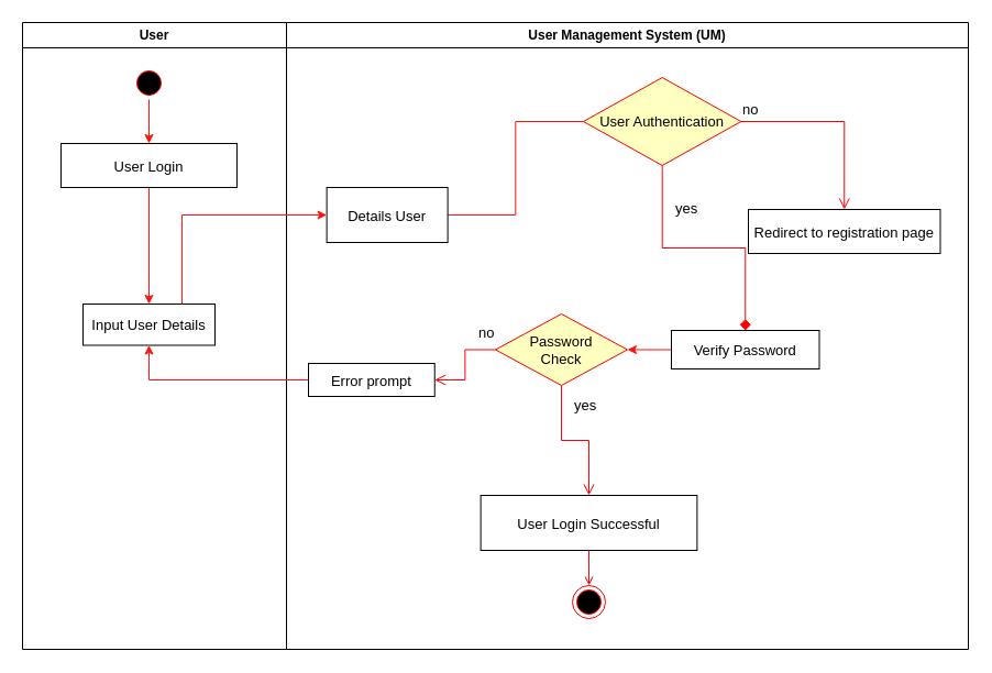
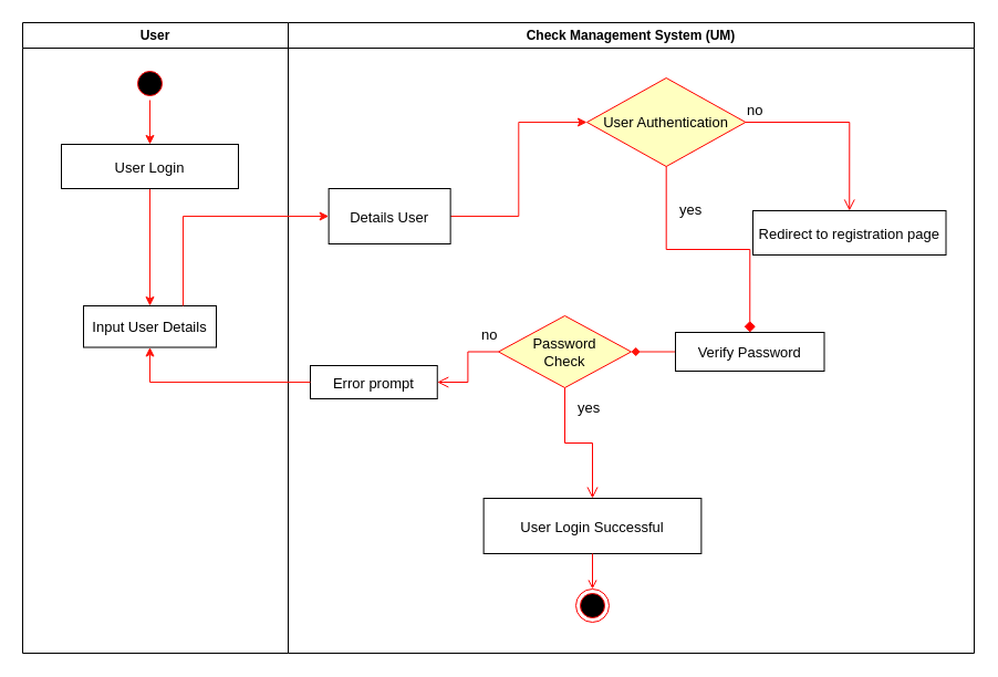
- <mxCell id="8" value="User Management System (UM)" style="swimlane;whiteSpace=wrap" vertex="1" parent="1"><mxGeometry x="260" y="20" width="620" height="570" as="geometry" /></mxCell>
+ <mxCell id="8" value="Check Management System (UM)" style="swimlane;whiteSpace=wrap" vertex="1" parent="1"><mxGeometry x="260" y="20" width="620" height="570" as="geometry" /></mxCell>
- <mxCell id="9" style="edgeStyle=orthogonalEdgeStyle;rounded=0;orthogonalLoop=1;jettySize=auto;html=1;exitX=1;exitY=0.5;exitDx=0;exitDy=0;entryX=0;entryY=0.5;entryDx=0;entryDy=0;fontSize=13;strokeColor=#FF120A;endArrow=none;" edge="1" parent="8" source="10" target="16"><mxGeometry relative="1" as="geometry" /></mxCell>
+ <mxCell id="9" style="edgeStyle=orthogonalEdgeStyle;rounded=0;orthogonalLoop=1;jettySize=auto;html=1;exitX=1;exitY=0.5;exitDx=0;exitDy=0;entryX=0;entryY=0.5;entryDx=0;entryDy=0;fontSize=13;strokeColor=#FF120A;" edge="1" parent="8" source="10" target="16"><mxGeometry relative="1" as="geometry" /></mxCell>
- <mxCell id="11" style="edgeStyle=orthogonalEdgeStyle;rounded=0;orthogonalLoop=1;jettySize=auto;html=1;entryX=1;entryY=0.5;entryDx=0;entryDy=0;fontSize=13;strokeColor=#FF120A;" edge="1" parent="8" source="12" target="19"><mxGeometry relative="1" as="geometry" /></mxCell>
+ <mxCell id="11" style="edgeStyle=orthogonalEdgeStyle;rounded=0;orthogonalLoop=1;jettySize=auto;html=1;entryX=1;entryY=0.5;entryDx=0;entryDy=0;fontSize=13;strokeColor=#FF120A;endArrow=diamond;" edge="1" parent="8" source="12" target="19"><mxGeometry relative="1" as="geometry" /></mxCell>
